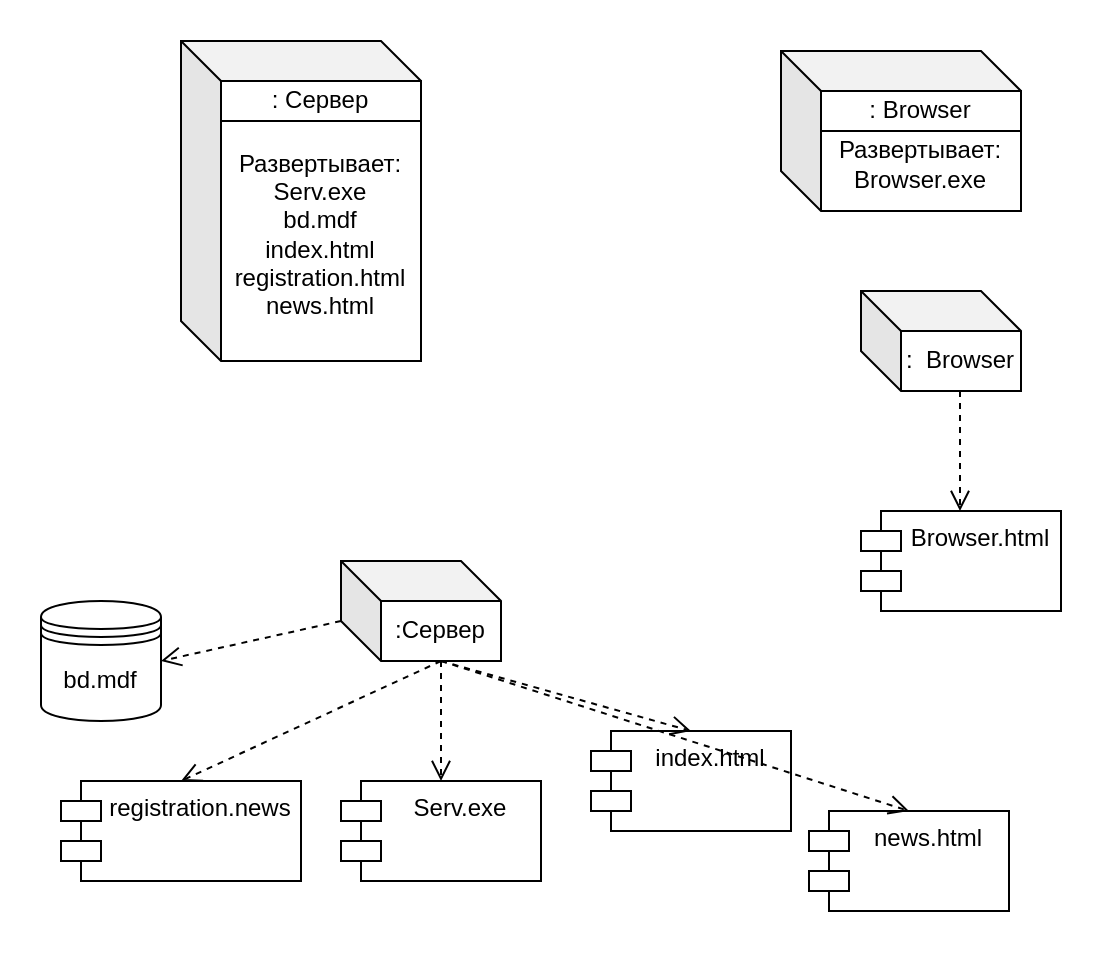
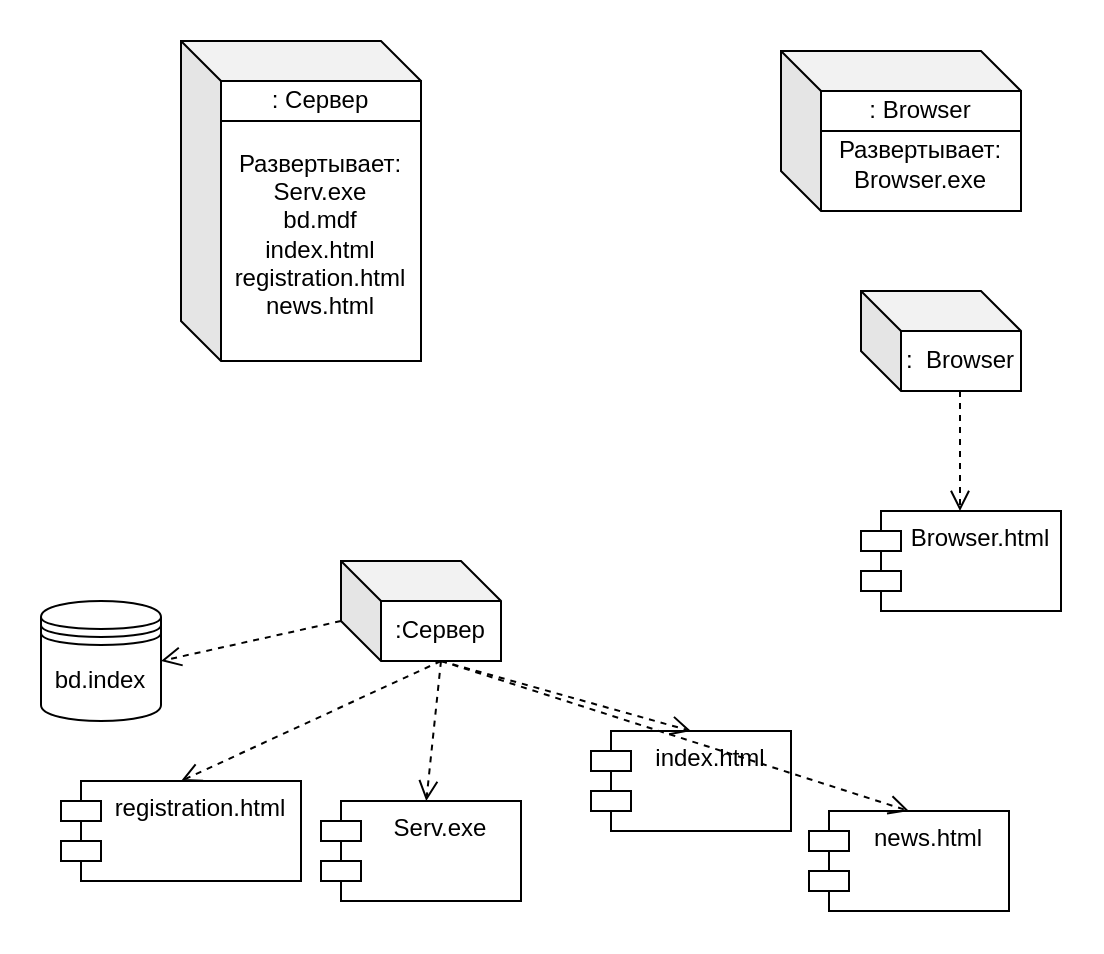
- <mxCell id="15" value="bd.mdf" style="shape=datastore;whiteSpace=wrap;html=1;" vertex="1" parent="1"><mxGeometry x="20" y="300" width="60" height="60" as="geometry" /></mxCell>
+ <mxCell id="15" value="bd.index" style="shape=datastore;whiteSpace=wrap;html=1;" vertex="1" parent="1"><mxGeometry x="20" y="300" width="60" height="60" as="geometry" /></mxCell>
- <mxCell id="13" value="registration.news" style="shape=module;align=left;spacingLeft=20;align=center;verticalAlign=top;" vertex="1" parent="1"><mxGeometry x="30" y="390" width="120" height="50" as="geometry" /></mxCell>
+ <mxCell id="13" value="registration.html" style="shape=module;align=left;spacingLeft=20;align=center;verticalAlign=top;" vertex="1" parent="1"><mxGeometry x="30" y="390" width="120" height="50" as="geometry" /></mxCell>
- <mxCell id="5" value="Serv.exe" style="shape=module;align=left;spacingLeft=20;align=center;verticalAlign=top;" vertex="1" parent="1"><mxGeometry x="170" y="390" width="100" height="50" as="geometry" /></mxCell>
+ <mxCell id="5" value="Serv.exe" style="shape=module;align=left;spacingLeft=20;align=center;verticalAlign=top;" vertex="1" parent="1"><mxGeometry x="160" y="400" width="100" height="50" as="geometry" /></mxCell>
